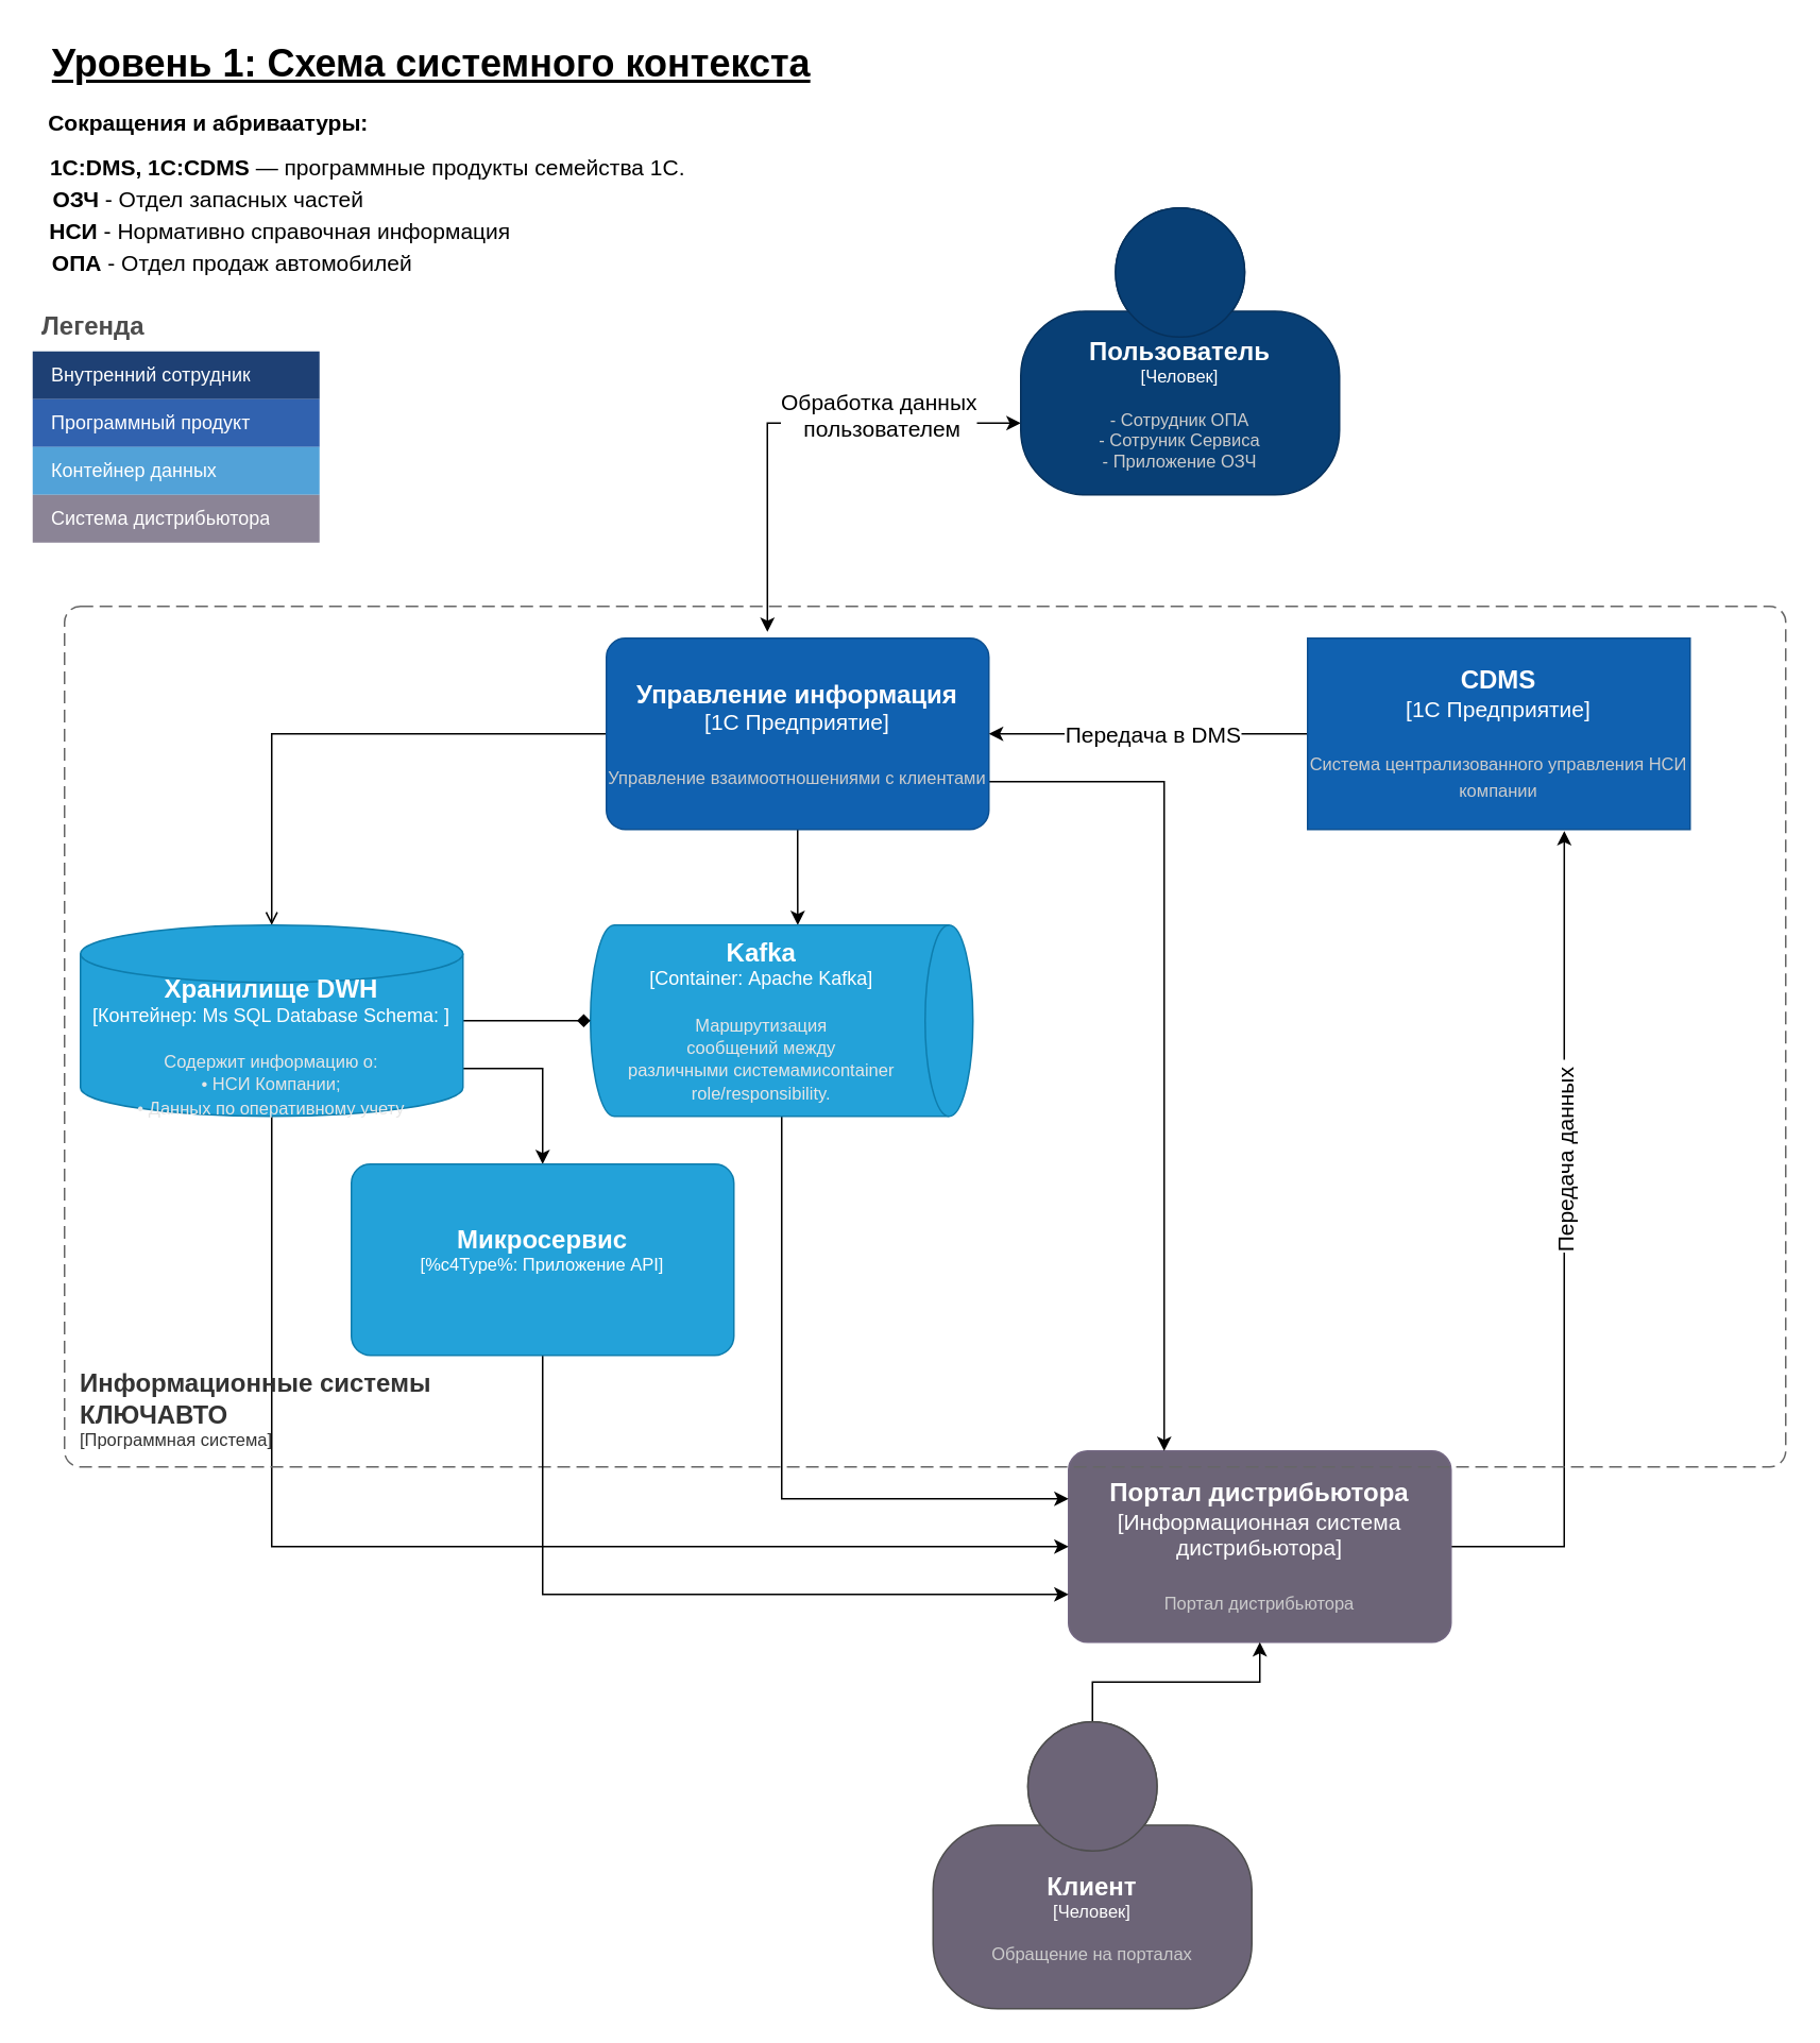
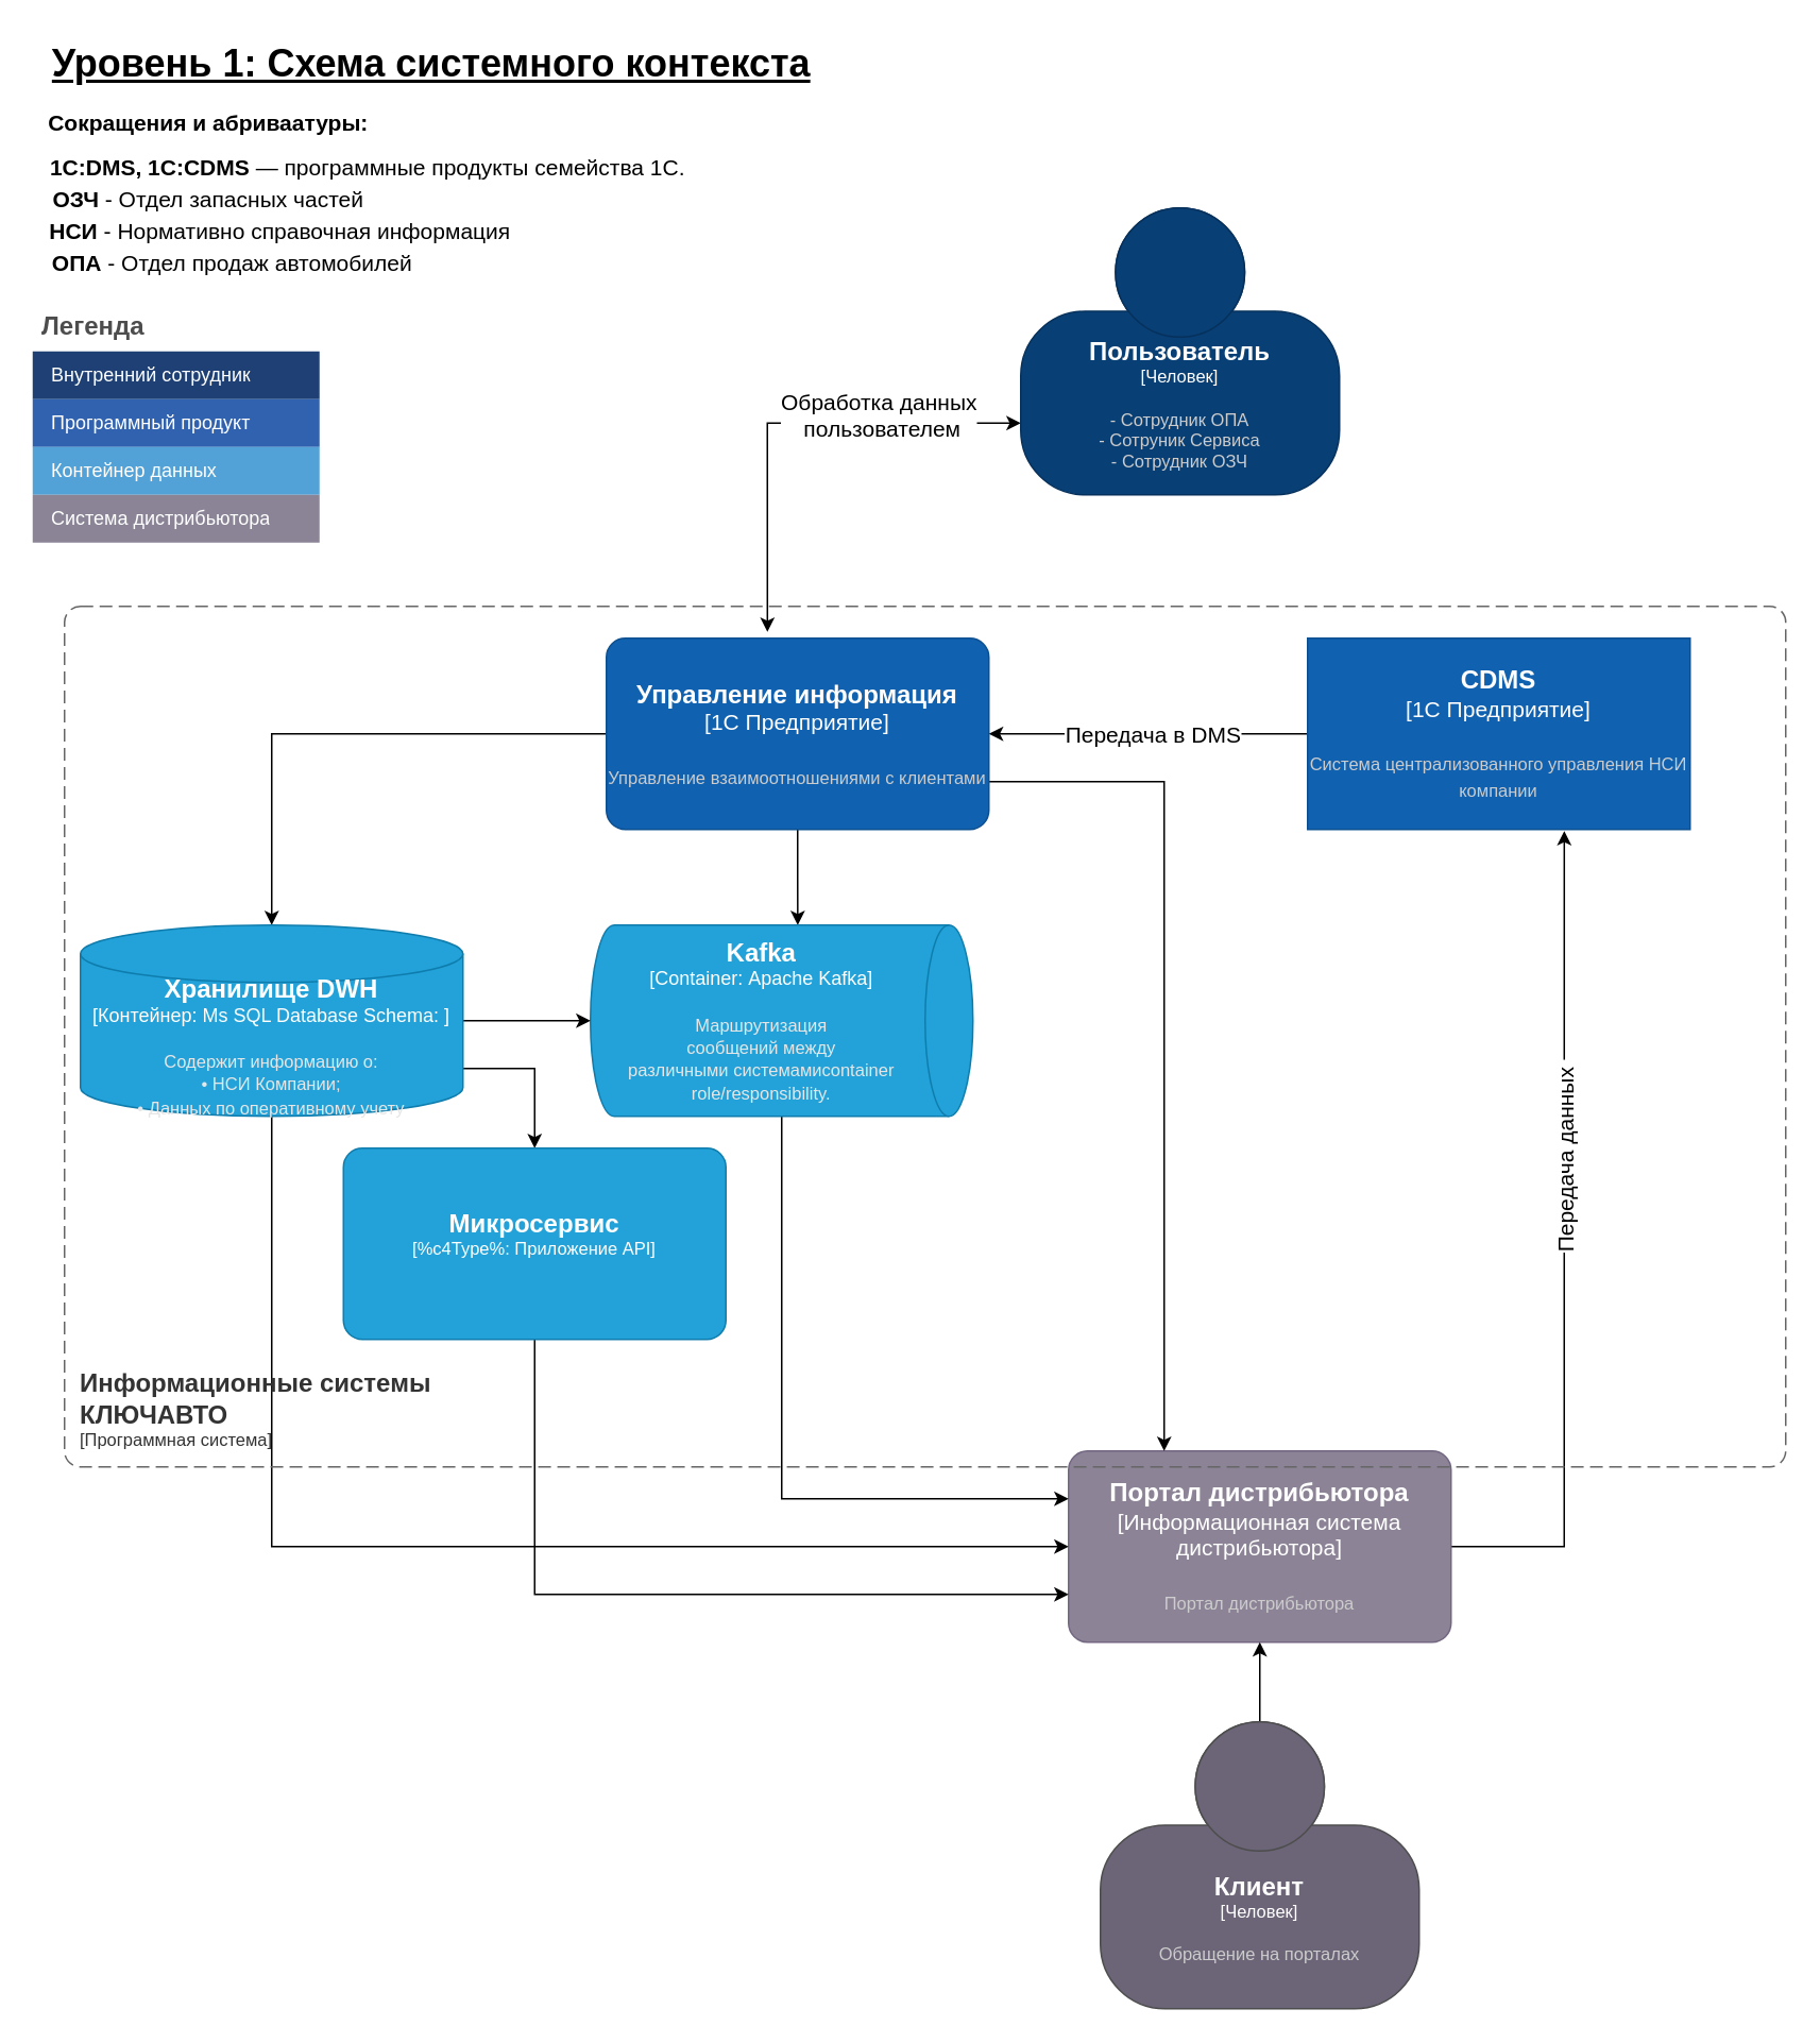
- <mxCell id="5" value="&lt;font style=&quot;font-size: 16px&quot;&gt;&lt;b&gt;Пользователь&lt;/b&gt;&lt;/font&gt;&lt;div&gt;[Человек]&lt;/div&gt;&lt;br&gt;&lt;div&gt;&lt;font style=&quot;font-size: 11px&quot;&gt;&lt;font color=&quot;#cccccc&quot;&gt;- Сотрудник ОПА&#10;- Сотруник Сервиса&#10;- Приложение ОЗЧ&lt;/font&gt;&lt;/div&gt;" style="html=1;fontSize=11;dashed=0;whiteSpace=wrap;fillColor=#083F75;strokeColor=#06315C;fontColor=#ffffff;shape=mxgraph.c4.person2;align=center;metaEdit=1;points=[[0.5,0,0],[1,0.5,0],[1,0.75,0],[0.75,1,0],[0.5,1,0],[0.25,1,0],[0,0.75,0],[0,0.5,0]];resizable=0;" vertex="1" parent="1"><mxGeometry x="640" y="130" width="200" height="180" as="geometry" /></mxCell>
+ <mxCell id="5" value="&lt;font style=&quot;font-size: 16px&quot;&gt;&lt;b&gt;Пользователь&lt;/b&gt;&lt;/font&gt;&lt;div&gt;[Человек]&lt;/div&gt;&lt;br&gt;&lt;div&gt;&lt;font style=&quot;font-size: 11px&quot;&gt;&lt;font color=&quot;#cccccc&quot;&gt;- Сотрудник ОПА&#10;- Сотруник Сервиса&#10;- Сотрудник ОЗЧ&lt;/font&gt;&lt;/div&gt;" style="html=1;fontSize=11;dashed=0;whiteSpace=wrap;fillColor=#083F75;strokeColor=#06315C;fontColor=#ffffff;shape=mxgraph.c4.person2;align=center;metaEdit=1;points=[[0.5,0,0],[1,0.5,0],[1,0.75,0],[0.75,1,0],[0.5,1,0],[0.25,1,0],[0,0.75,0],[0,0.5,0]];resizable=0;" vertex="1" parent="1"><mxGeometry x="640" y="130" width="200" height="180" as="geometry" /></mxCell>
- <mxCell id="14" style="edgeStyle=orthogonalEdgeStyle;rounded=0;orthogonalLoop=1;jettySize=auto;html=1;exitX=0;exitY=0.5;exitDx=0;exitDy=0;exitPerimeter=0;entryX=0.5;entryY=0;entryDx=0;entryDy=0;entryPerimeter=0;strokeColor=default;fontSize=14;startArrow=none;startFill=0;endArrow=open;endFill=1;" edge="1" parent="1" source="15" target="37"><mxGeometry relative="1" as="geometry" /></mxCell>
+ <mxCell id="14" style="edgeStyle=orthogonalEdgeStyle;rounded=0;orthogonalLoop=1;jettySize=auto;html=1;exitX=0;exitY=0.5;exitDx=0;exitDy=0;exitPerimeter=0;entryX=0.5;entryY=0;entryDx=0;entryDy=0;entryPerimeter=0;strokeColor=default;fontSize=14;startArrow=none;startFill=0;endArrow=classic;endFill=1;" edge="1" parent="1" source="15" target="37"><mxGeometry relative="1" as="geometry" /></mxCell>
- <mxCell id="34" style="edgeStyle=orthogonalEdgeStyle;rounded=0;orthogonalLoop=1;jettySize=auto;html=1;exitX=1;exitY=0.5;exitDx=0;exitDy=0;exitPerimeter=0;entryX=0.5;entryY=1;entryDx=0;entryDy=0;entryPerimeter=0;strokeColor=default;fontSize=14;startArrow=none;startFill=0;endArrow=diamond;endFill=1;" edge="1" parent="1" source="37" target="33"><mxGeometry relative="1" as="geometry" /></mxCell>
+ <mxCell id="34" style="edgeStyle=orthogonalEdgeStyle;rounded=0;orthogonalLoop=1;jettySize=auto;html=1;exitX=1;exitY=0.5;exitDx=0;exitDy=0;exitPerimeter=0;entryX=0.5;entryY=1;entryDx=0;entryDy=0;entryPerimeter=0;strokeColor=default;fontSize=14;startArrow=none;startFill=0;endArrow=classic;endFill=1;" edge="1" parent="1" source="37" target="33"><mxGeometry relative="1" as="geometry" /></mxCell>
- <mxCell id="40" value="&lt;font style=&quot;font-size: 16px&quot;&gt;&lt;b&gt;Микросервис&lt;/b&gt;&lt;/font&gt;&lt;div&gt;[%c4Type%: Приложение API]&lt;/div&gt;&lt;br&gt;&lt;div&gt;&lt;font style=&quot;font-size: 11px&quot;&gt;&lt;font color=&quot;#E6E6E6&quot;&gt;&lt;/font&gt;&lt;/div&gt;" style="rounded=1;whiteSpace=wrap;html=1;fontSize=11;labelBackgroundColor=none;fillColor=#23A2D9;fontColor=#ffffff;align=center;arcSize=10;strokeColor=#0E7DAD;metaEdit=1;resizable=0;points=[[0.25,0,0],[0.5,0,0],[0.75,0,0],[1,0.25,0],[1,0.5,0],[1,0.75,0],[0.75,1,0],[0.5,1,0],[0.25,1,0],[0,0.75,0],[0,0.5,0],[0,0.25,0]];" vertex="1" parent="1"><mxGeometry x="220" y="730" width="240" height="120" as="geometry" /></mxCell>
+ <mxCell id="40" value="&lt;font style=&quot;font-size: 16px&quot;&gt;&lt;b&gt;Микросервис&lt;/b&gt;&lt;/font&gt;&lt;div&gt;[%c4Type%: Приложение API]&lt;/div&gt;&lt;br&gt;&lt;div&gt;&lt;font style=&quot;font-size: 11px&quot;&gt;&lt;font color=&quot;#E6E6E6&quot;&gt;&lt;/font&gt;&lt;/div&gt;" style="rounded=1;whiteSpace=wrap;html=1;fontSize=11;labelBackgroundColor=none;fillColor=#23A2D9;fontColor=#ffffff;align=center;arcSize=10;strokeColor=#0E7DAD;metaEdit=1;resizable=0;points=[[0.25,0,0],[0.5,0,0],[0.75,0,0],[1,0.25,0],[1,0.5,0],[1,0.75,0],[0.75,1,0],[0.5,1,0],[0.25,1,0],[0,0.75,0],[0,0.5,0],[0,0.25,0]];" vertex="1" parent="1"><mxGeometry x="215" y="720" width="240" height="120" as="geometry" /></mxCell>
- <mxCell id="11" value="&lt;font style=&quot;font-size: 16px&quot;&gt;&lt;b&gt;Портал дистрибьютора&lt;/b&gt;&lt;/font&gt;&lt;div&gt;[Информационная система дистрибьютора]&lt;/div&gt;&lt;br&gt;&lt;div&gt;&lt;font style=&quot;font-size: 11px&quot;&gt;&lt;font color=&quot;#cccccc&quot;&gt;Портал дистрибьютора&lt;/font&gt;&lt;/div&gt;" style="rounded=1;whiteSpace=wrap;html=1;labelBackgroundColor=none;fillColor=#6c6477;fontColor=#ffffff;align=center;arcSize=10;strokeColor=#736782;metaEdit=1;resizable=0;points=[[0.25,0,0],[0.5,0,0],[0.75,0,0],[1,0.25,0],[1,0.5,0],[1,0.75,0],[0.75,1,0],[0.5,1,0],[0.25,1,0],[0,0.75,0],[0,0.5,0],[0,0.25,0]];fontSize=14;" vertex="1" parent="1"><mxGeometry x="670" y="910" width="240" height="120" as="geometry" /></mxCell>
+ <mxCell id="11" value="&lt;font style=&quot;font-size: 16px&quot;&gt;&lt;b&gt;Портал дистрибьютора&lt;/b&gt;&lt;/font&gt;&lt;div&gt;[Информационная система дистрибьютора]&lt;/div&gt;&lt;br&gt;&lt;div&gt;&lt;font style=&quot;font-size: 11px&quot;&gt;&lt;font color=&quot;#cccccc&quot;&gt;Портал дистрибьютора&lt;/font&gt;&lt;/div&gt;" style="rounded=1;whiteSpace=wrap;html=1;labelBackgroundColor=none;fillColor=#8C8496;fontColor=#ffffff;align=center;arcSize=10;strokeColor=#736782;metaEdit=1;resizable=0;points=[[0.25,0,0],[0.5,0,0],[0.75,0,0],[1,0.25,0],[1,0.5,0],[1,0.75,0],[0.75,1,0],[0.5,1,0],[0.25,1,0],[0,0.75,0],[0,0.5,0],[0,0.25,0]];fontSize=14;" vertex="1" parent="1"><mxGeometry x="670" y="910" width="240" height="120" as="geometry" /></mxCell>
- <mxCell id="31" value="&lt;font style=&quot;font-size: 16px&quot;&gt;&lt;b&gt;Клиент&lt;/b&gt;&lt;/font&gt;&lt;div&gt;[Человек]&lt;/div&gt;&lt;br&gt;&lt;div&gt;&lt;font style=&quot;font-size: 11px&quot;&gt;&lt;font color=&quot;#cccccc&quot;&gt;Обращение на порталах&lt;/font&gt;&lt;/div&gt;" style="html=1;fontSize=11;dashed=0;whiteSpace=wrap;fillColor=#6C6477;strokeColor=#4D4D4D;fontColor=#ffffff;shape=mxgraph.c4.person2;align=center;metaEdit=1;points=[[0.5,0,0],[1,0.5,0],[1,0.75,0],[0.75,1,0],[0.5,1,0],[0.25,1,0],[0,0.75,0],[0,0.5,0]];resizable=0;" vertex="1" parent="1"><mxGeometry x="585" y="1080" width="200" height="180" as="geometry" /></mxCell>
+ <mxCell id="31" value="&lt;font style=&quot;font-size: 16px&quot;&gt;&lt;b&gt;Клиент&lt;/b&gt;&lt;/font&gt;&lt;div&gt;[Человек]&lt;/div&gt;&lt;br&gt;&lt;div&gt;&lt;font style=&quot;font-size: 11px&quot;&gt;&lt;font color=&quot;#cccccc&quot;&gt;Обращение на порталах&lt;/font&gt;&lt;/div&gt;" style="html=1;fontSize=11;dashed=0;whiteSpace=wrap;fillColor=#6C6477;strokeColor=#4D4D4D;fontColor=#ffffff;shape=mxgraph.c4.person2;align=center;metaEdit=1;points=[[0.5,0,0],[1,0.5,0],[1,0.75,0],[0.75,1,0],[0.5,1,0],[0.25,1,0],[0,0.75,0],[0,0.5,0]];resizable=0;" vertex="1" parent="1"><mxGeometry x="690" y="1080" width="200" height="180" as="geometry" /></mxCell>
